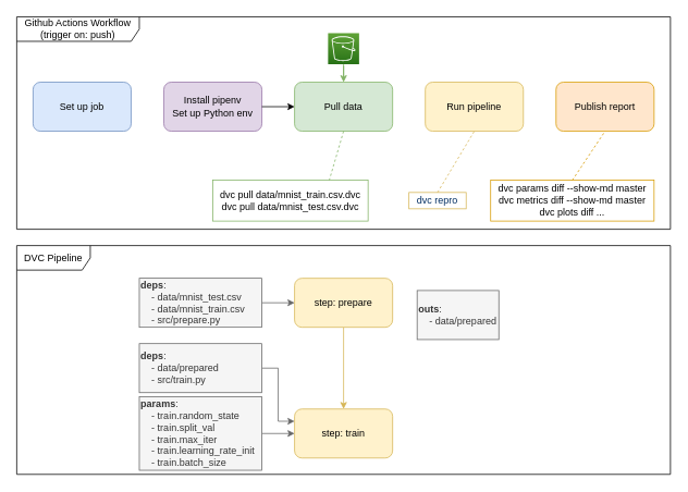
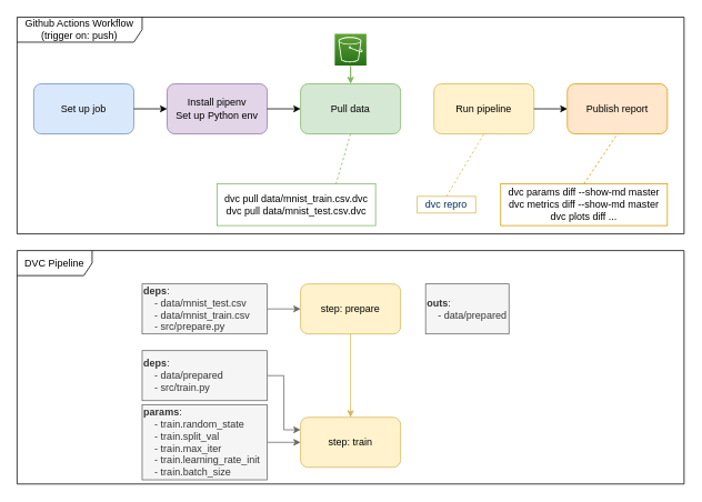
+ <mxCell id="4" style="edgeStyle=orthogonalEdgeStyle;rounded=0;orthogonalLoop=1;jettySize=auto;html=1;exitX=1;exitY=0.5;exitDx=0;exitDy=0;entryX=0;entryY=0.5;entryDx=0;entryDy=0;" edge="1" parent="1" source="5" target="8"><mxGeometry relative="1" as="geometry" /></mxCell>
+ <mxCell id="12" style="edgeStyle=orthogonalEdgeStyle;rounded=0;orthogonalLoop=1;jettySize=auto;html=1;exitX=1;exitY=0.5;exitDx=0;exitDy=0;entryX=0;entryY=0.5;entryDx=0;entryDy=0;" edge="1" parent="1" source="13" target="15"><mxGeometry relative="1" as="geometry" /></mxCell>
- <mxCell id="30" value="&lt;div&gt;&lt;b&gt;outs&lt;/b&gt;:&lt;/div&gt;&lt;div&gt;&amp;nbsp; &amp;nbsp; - data/prepared&lt;/div&gt;" style="text;html=1;strokeColor=#666666;align=left;verticalAlign=middle;whiteSpace=wrap;rounded=0;fillColor=#f5f5f5;fontColor=#333333;" vertex="1" parent="1"><mxGeometry x="510" y="355" width="100" height="60" as="geometry" /></mxCell>
+ <mxCell id="30" value="&lt;div&gt;&lt;b&gt;outs&lt;/b&gt;:&lt;/div&gt;&lt;div&gt;&amp;nbsp; &amp;nbsp; - data/prepared&lt;/div&gt;" style="text;html=1;strokeColor=#666666;align=left;verticalAlign=middle;whiteSpace=wrap;rounded=0;fillColor=#f5f5f5;fontColor=#333333;" vertex="1" parent="1"><mxGeometry x="510" y="340" width="100" height="60" as="geometry" /></mxCell>
